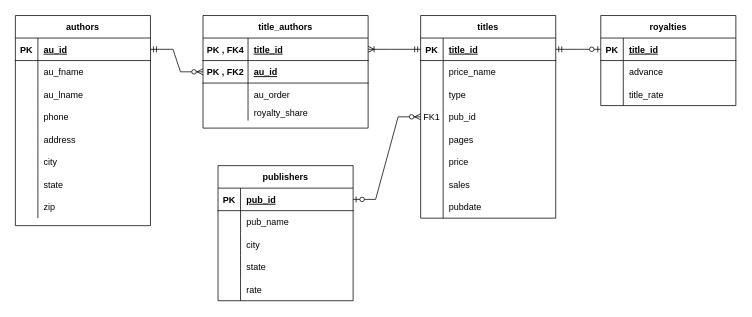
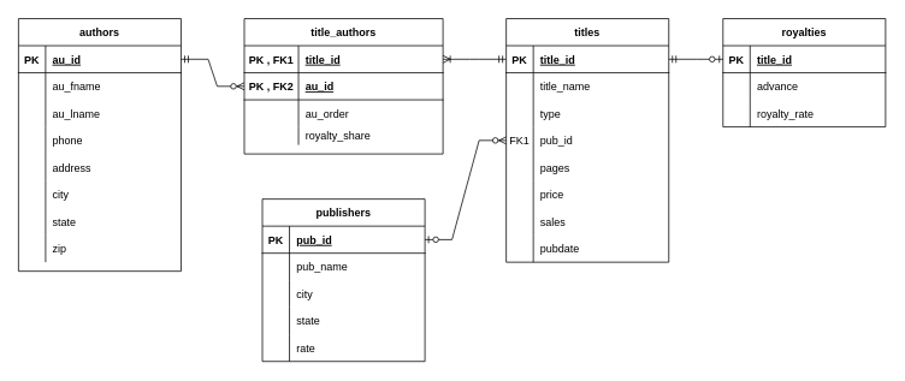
- <mxCell id="55" value="PK , FK4" style="shape=partialRectangle;connectable=0;fillColor=none;top=0;left=0;bottom=0;right=0;fontStyle=1;overflow=hidden;" parent="54" vertex="1"><mxGeometry width="60" height="30" as="geometry"><mxRectangle width="60" height="30" as="alternateBounds" /></mxGeometry></mxCell>
+ <mxCell id="55" value="PK , FK1" style="shape=partialRectangle;connectable=0;fillColor=none;top=0;left=0;bottom=0;right=0;fontStyle=1;overflow=hidden;" parent="54" vertex="1"><mxGeometry width="60" height="30" as="geometry"><mxRectangle width="60" height="30" as="alternateBounds" /></mxGeometry></mxCell>
- <mxCell id="8" value="price_name" style="shape=partialRectangle;connectable=0;fillColor=none;top=0;left=0;bottom=0;right=0;align=left;spacingLeft=6;overflow=hidden;" parent="6" vertex="1"><mxGeometry x="30" width="150" height="30" as="geometry"><mxRectangle width="150" height="30" as="alternateBounds" /></mxGeometry></mxCell>
+ <mxCell id="8" value="title_name" style="shape=partialRectangle;connectable=0;fillColor=none;top=0;left=0;bottom=0;right=0;align=left;spacingLeft=6;overflow=hidden;" parent="6" vertex="1"><mxGeometry x="30" width="150" height="30" as="geometry"><mxRectangle width="150" height="30" as="alternateBounds" /></mxGeometry></mxCell>
- <mxCell id="52" value="title_rate" style="shape=partialRectangle;connectable=0;fillColor=none;top=0;left=0;bottom=0;right=0;align=left;spacingLeft=6;overflow=hidden;" parent="50" vertex="1"><mxGeometry x="30" width="150" height="30" as="geometry"><mxRectangle width="150" height="30" as="alternateBounds" /></mxGeometry></mxCell>
+ <mxCell id="52" value="royalty_rate" style="shape=partialRectangle;connectable=0;fillColor=none;top=0;left=0;bottom=0;right=0;align=left;spacingLeft=6;overflow=hidden;" parent="50" vertex="1"><mxGeometry x="30" width="150" height="30" as="geometry"><mxRectangle width="150" height="30" as="alternateBounds" /></mxGeometry></mxCell>
